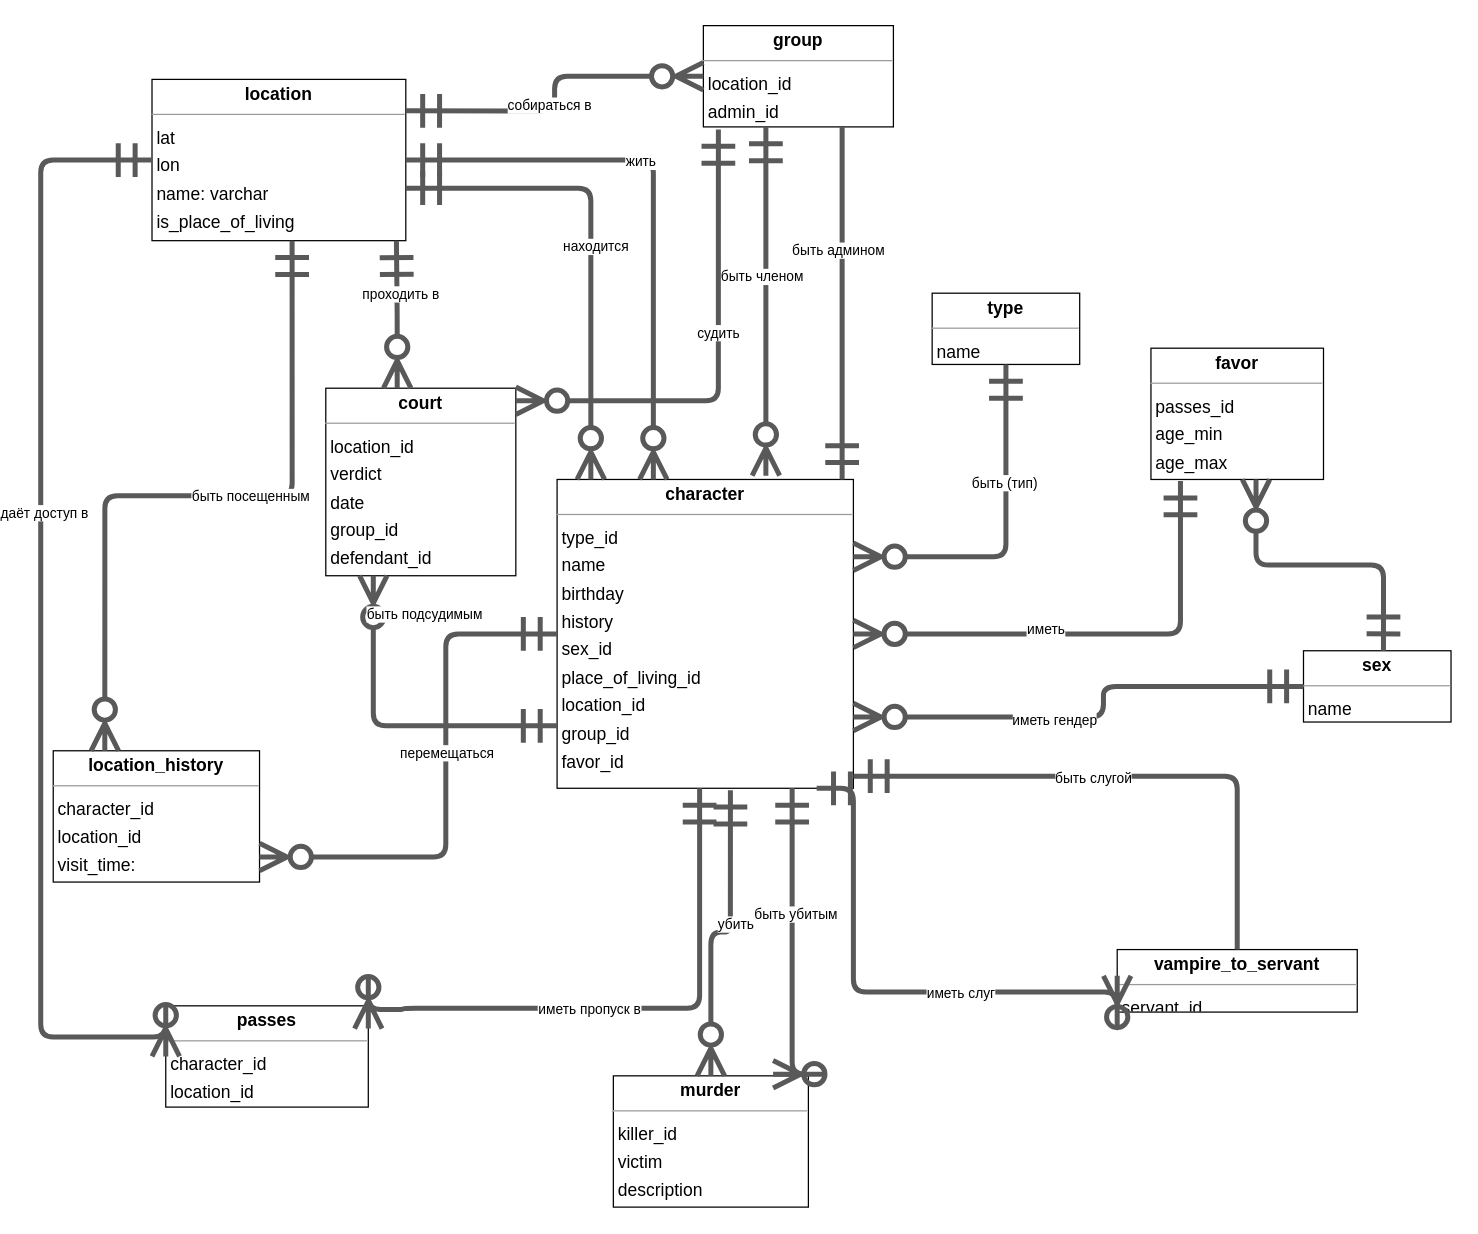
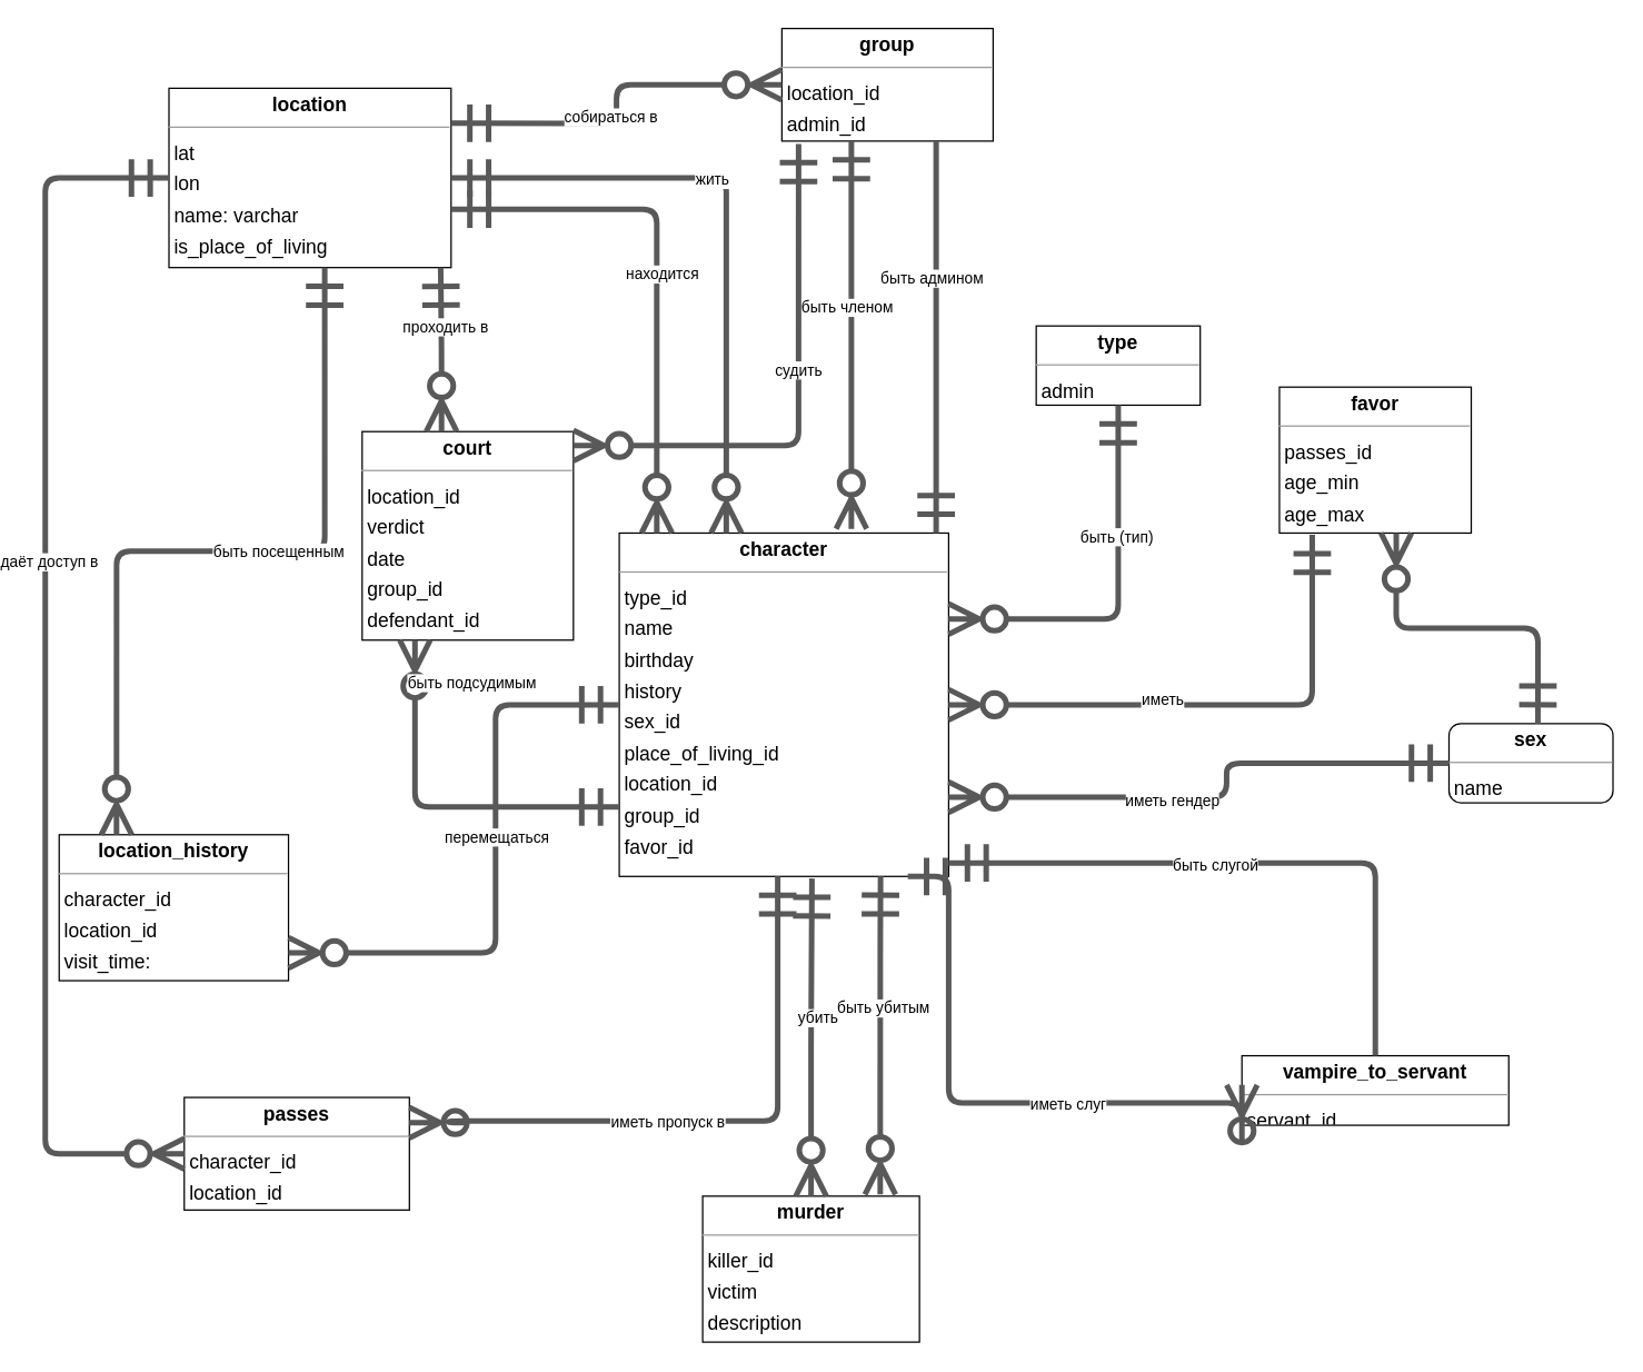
- <mxCell id="11" value="&lt;p style=&quot;margin:0px;margin-top:4px;text-align:center;&quot;&gt;&lt;b&gt;type&lt;/b&gt;&lt;/p&gt;&lt;hr size=&quot;1&quot;&gt;&lt;p style=&quot;margin:0 0 0 4px;line-height:1.6;&quot;&gt; name&lt;br&gt;&lt;/p&gt;" style="verticalAlign=top;align=left;overflow=fill;fontSize=14;fontFamily=Helvetica;html=1;rounded=0;shadow=0;comic=0;labelBackgroundColor=none;strokeWidth=1;" parent="1" vertex="1"><mxGeometry x="733" y="234" width="118" height="57" as="geometry" /></mxCell>
+ <mxCell id="11" value="&lt;p style=&quot;margin:0px;margin-top:4px;text-align:center;&quot;&gt;&lt;b&gt;type&lt;/b&gt;&lt;/p&gt;&lt;hr size=&quot;1&quot;&gt;&lt;p style=&quot;margin:0 0 0 4px;line-height:1.6;&quot;&gt; admin&lt;br&gt;&lt;/p&gt;" style="verticalAlign=top;align=left;overflow=fill;fontSize=14;fontFamily=Helvetica;html=1;rounded=0;shadow=0;comic=0;labelBackgroundColor=none;strokeWidth=1;" parent="1" vertex="1"><mxGeometry x="733" y="234" width="118" height="57" as="geometry" /></mxCell>
- <mxCell id="10" value="&lt;p style=&quot;margin:0px;margin-top:4px;text-align:center;&quot;&gt;&lt;b&gt;sex&lt;/b&gt;&lt;/p&gt;&lt;hr size=&quot;1&quot;&gt;&lt;p style=&quot;margin:0 0 0 4px;line-height:1.6;&quot;&gt; name&lt;br&gt;&lt;/p&gt;" style="verticalAlign=top;align=left;overflow=fill;fontSize=14;fontFamily=Helvetica;html=1;rounded=0;shadow=0;comic=0;labelBackgroundColor=none;strokeWidth=1;" parent="1" vertex="1"><mxGeometry x="1030" y="520" width="118" height="57" as="geometry" /></mxCell>
+ <mxCell id="10" value="&lt;p style=&quot;margin:0px;margin-top:4px;text-align:center;&quot;&gt;&lt;b&gt;sex&lt;/b&gt;&lt;/p&gt;&lt;hr size=&quot;1&quot;&gt;&lt;p style=&quot;margin:0 0 0 4px;line-height:1.6;&quot;&gt; name&lt;br&gt;&lt;/p&gt;" style="verticalAlign=top;align=left;overflow=fill;fontSize=14;fontFamily=Helvetica;html=1;shadow=0;comic=0;labelBackgroundColor=none;strokeWidth=1;rounded=1;" parent="1" vertex="1"><mxGeometry x="1030" y="520" width="118" height="57" as="geometry" /></mxCell>
- <mxCell id="9" value="&lt;p style=&quot;margin:0px;margin-top:4px;text-align:center;&quot;&gt;&lt;b&gt;passes&lt;/b&gt;&lt;/p&gt;&lt;hr size=&quot;1&quot;&gt;&lt;p style=&quot;margin:0 0 0 4px;line-height:1.6;&quot;&gt; character_id&lt;br&gt; location_id   &lt;/p&gt;" style="verticalAlign=top;align=left;overflow=fill;fontSize=14;fontFamily=Helvetica;html=1;rounded=0;shadow=0;comic=0;labelBackgroundColor=none;strokeWidth=1;" parent="1" vertex="1"><mxGeometry x="120" y="804" width="162" height="81" as="geometry" /></mxCell>
+ <mxCell id="9" value="&lt;p style=&quot;margin:0px;margin-top:4px;text-align:center;&quot;&gt;&lt;b&gt;passes&lt;/b&gt;&lt;/p&gt;&lt;hr size=&quot;1&quot;&gt;&lt;p style=&quot;margin:0 0 0 4px;line-height:1.6;&quot;&gt; character_id&lt;br&gt; location_id   &lt;/p&gt;" style="verticalAlign=top;align=left;overflow=fill;fontSize=14;fontFamily=Helvetica;html=1;rounded=0;shadow=0;comic=0;labelBackgroundColor=none;strokeWidth=1;" parent="1" vertex="1"><mxGeometry x="120" y="789" width="162" height="81" as="geometry" /></mxCell>
- <mxCell id="8" value="&lt;p style=&quot;margin:0px;margin-top:4px;text-align:center;&quot;&gt;&lt;b&gt;murder&lt;/b&gt;&lt;/p&gt;&lt;hr size=&quot;1&quot;&gt;&lt;p style=&quot;margin:0 0 0 4px;line-height:1.6;&quot;&gt; killer_id&lt;br&gt; victim   &lt;br&gt; description  &lt;br&gt;&lt;/p&gt;" style="verticalAlign=top;align=left;overflow=fill;fontSize=14;fontFamily=Helvetica;html=1;rounded=0;shadow=0;comic=0;labelBackgroundColor=none;strokeWidth=1;" parent="1" vertex="1"><mxGeometry x="478" y="860" width="156" height="105" as="geometry" /></mxCell>
+ <mxCell id="8" value="&lt;p style=&quot;margin:0px;margin-top:4px;text-align:center;&quot;&gt;&lt;b&gt;murder&lt;/b&gt;&lt;/p&gt;&lt;hr size=&quot;1&quot;&gt;&lt;p style=&quot;margin:0 0 0 4px;line-height:1.6;&quot;&gt; killer_id&lt;br&gt; victim   &lt;br&gt; description  &lt;br&gt;&lt;/p&gt;" style="verticalAlign=top;align=left;overflow=fill;fontSize=14;fontFamily=Helvetica;html=1;rounded=0;shadow=0;comic=0;labelBackgroundColor=none;strokeWidth=1;" parent="1" vertex="1"><mxGeometry x="493" y="860" width="156" height="105" as="geometry" /></mxCell>
